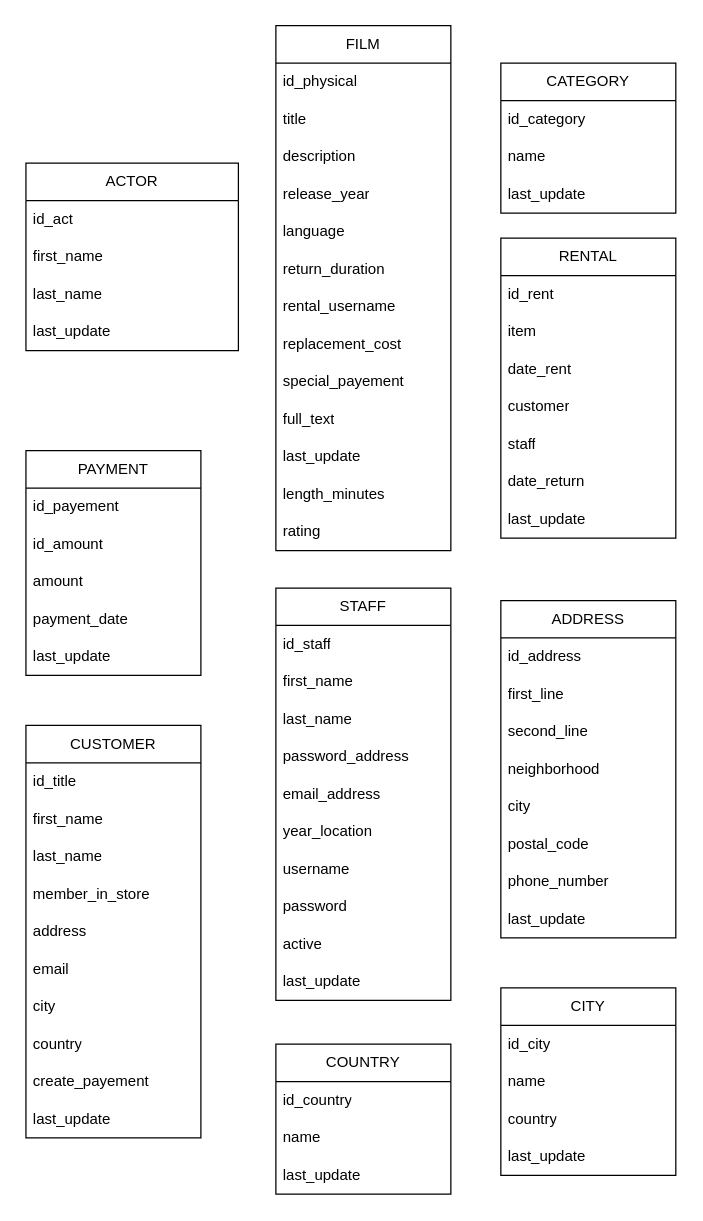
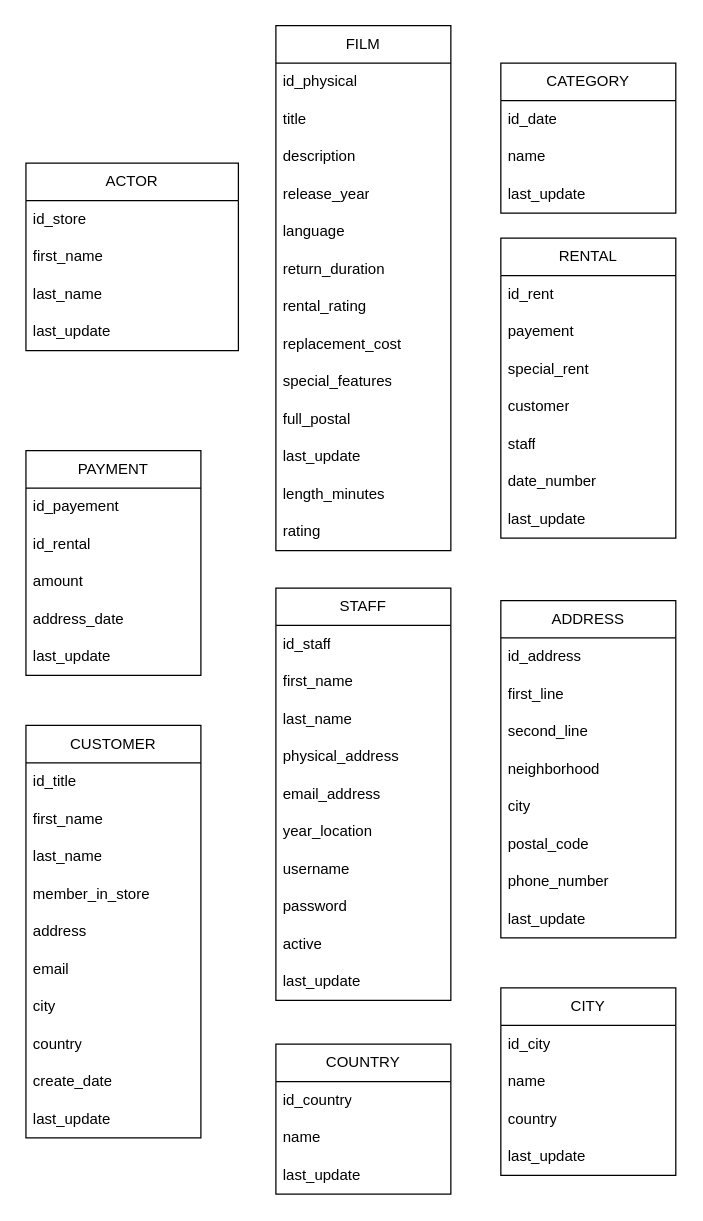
- <mxCell id="22" value="id_category" style="text;strokeColor=none;fillColor=none;align=left;verticalAlign=middle;spacingLeft=4;spacingRight=4;overflow=hidden;points=[[0,0.5],[1,0.5]];portConstraint=eastwest;rotatable=0;whiteSpace=wrap;html=1;" vertex="1" parent="21"><mxGeometry y="30" width="140" height="30" as="geometry" /></mxCell>
+ <mxCell id="22" value="id_date" style="text;strokeColor=none;fillColor=none;align=left;verticalAlign=middle;spacingLeft=4;spacingRight=4;overflow=hidden;points=[[0,0.5],[1,0.5]];portConstraint=eastwest;rotatable=0;whiteSpace=wrap;html=1;" vertex="1" parent="21"><mxGeometry y="30" width="140" height="30" as="geometry" /></mxCell>
- <mxCell id="3" value="id_act" style="text;strokeColor=none;fillColor=none;align=left;verticalAlign=middle;spacingLeft=4;spacingRight=4;overflow=hidden;points=[[0,0.5],[1,0.5]];portConstraint=eastwest;rotatable=0;whiteSpace=wrap;html=1;" vertex="1" parent="2"><mxGeometry y="30" width="170" height="30" as="geometry" /></mxCell>
+ <mxCell id="3" value="id_store" style="text;strokeColor=none;fillColor=none;align=left;verticalAlign=middle;spacingLeft=4;spacingRight=4;overflow=hidden;points=[[0,0.5],[1,0.5]];portConstraint=eastwest;rotatable=0;whiteSpace=wrap;html=1;" vertex="1" parent="2"><mxGeometry y="30" width="170" height="30" as="geometry" /></mxCell>
- <mxCell id="14" value="rental_username" style="text;strokeColor=none;fillColor=none;align=left;verticalAlign=middle;spacingLeft=4;spacingRight=4;overflow=hidden;points=[[0,0.5],[1,0.5]];portConstraint=eastwest;rotatable=0;whiteSpace=wrap;html=1;" vertex="1" parent="7"><mxGeometry y="210" width="140" height="30" as="geometry" /></mxCell>
+ <mxCell id="14" value="rental_rating" style="text;strokeColor=none;fillColor=none;align=left;verticalAlign=middle;spacingLeft=4;spacingRight=4;overflow=hidden;points=[[0,0.5],[1,0.5]];portConstraint=eastwest;rotatable=0;whiteSpace=wrap;html=1;" vertex="1" parent="7"><mxGeometry y="210" width="140" height="30" as="geometry" /></mxCell>
- <mxCell id="27" value="item" style="text;strokeColor=none;fillColor=none;align=left;verticalAlign=middle;spacingLeft=4;spacingRight=4;overflow=hidden;points=[[0,0.5],[1,0.5]];portConstraint=eastwest;rotatable=0;whiteSpace=wrap;html=1;" vertex="1" parent="25"><mxGeometry y="60" width="140" height="30" as="geometry" /></mxCell>
+ <mxCell id="27" value="payement" style="text;strokeColor=none;fillColor=none;align=left;verticalAlign=middle;spacingLeft=4;spacingRight=4;overflow=hidden;points=[[0,0.5],[1,0.5]];portConstraint=eastwest;rotatable=0;whiteSpace=wrap;html=1;" vertex="1" parent="25"><mxGeometry y="60" width="140" height="30" as="geometry" /></mxCell>
- <mxCell id="28" value="date_rent" style="text;strokeColor=none;fillColor=none;align=left;verticalAlign=middle;spacingLeft=4;spacingRight=4;overflow=hidden;points=[[0,0.5],[1,0.5]];portConstraint=eastwest;rotatable=0;whiteSpace=wrap;html=1;" vertex="1" parent="25"><mxGeometry y="90" width="140" height="30" as="geometry" /></mxCell>
+ <mxCell id="28" value="special_rent" style="text;strokeColor=none;fillColor=none;align=left;verticalAlign=middle;spacingLeft=4;spacingRight=4;overflow=hidden;points=[[0,0.5],[1,0.5]];portConstraint=eastwest;rotatable=0;whiteSpace=wrap;html=1;" vertex="1" parent="25"><mxGeometry y="90" width="140" height="30" as="geometry" /></mxCell>
- <mxCell id="16" value="special_payement" style="text;strokeColor=none;fillColor=none;align=left;verticalAlign=middle;spacingLeft=4;spacingRight=4;overflow=hidden;points=[[0,0.5],[1,0.5]];portConstraint=eastwest;rotatable=0;whiteSpace=wrap;html=1;" vertex="1" parent="7"><mxGeometry y="270" width="140" height="30" as="geometry" /></mxCell>
+ <mxCell id="16" value="special_features" style="text;strokeColor=none;fillColor=none;align=left;verticalAlign=middle;spacingLeft=4;spacingRight=4;overflow=hidden;points=[[0,0.5],[1,0.5]];portConstraint=eastwest;rotatable=0;whiteSpace=wrap;html=1;" vertex="1" parent="7"><mxGeometry y="270" width="140" height="30" as="geometry" /></mxCell>
- <mxCell id="17" value="full_text" style="text;strokeColor=none;fillColor=none;align=left;verticalAlign=middle;spacingLeft=4;spacingRight=4;overflow=hidden;points=[[0,0.5],[1,0.5]];portConstraint=eastwest;rotatable=0;whiteSpace=wrap;html=1;" vertex="1" parent="7"><mxGeometry y="300" width="140" height="30" as="geometry" /></mxCell>
+ <mxCell id="17" value="full_postal" style="text;strokeColor=none;fillColor=none;align=left;verticalAlign=middle;spacingLeft=4;spacingRight=4;overflow=hidden;points=[[0,0.5],[1,0.5]];portConstraint=eastwest;rotatable=0;whiteSpace=wrap;html=1;" vertex="1" parent="7"><mxGeometry y="300" width="140" height="30" as="geometry" /></mxCell>
- <mxCell id="31" value="date_return" style="text;strokeColor=none;fillColor=none;align=left;verticalAlign=middle;spacingLeft=4;spacingRight=4;overflow=hidden;points=[[0,0.5],[1,0.5]];portConstraint=eastwest;rotatable=0;whiteSpace=wrap;html=1;" vertex="1" parent="25"><mxGeometry y="180" width="140" height="30" as="geometry" /></mxCell>
+ <mxCell id="31" value="date_number" style="text;strokeColor=none;fillColor=none;align=left;verticalAlign=middle;spacingLeft=4;spacingRight=4;overflow=hidden;points=[[0,0.5],[1,0.5]];portConstraint=eastwest;rotatable=0;whiteSpace=wrap;html=1;" vertex="1" parent="25"><mxGeometry y="180" width="140" height="30" as="geometry" /></mxCell>
- <mxCell id="35" value="id_amount" style="text;strokeColor=none;fillColor=none;align=left;verticalAlign=middle;spacingLeft=4;spacingRight=4;overflow=hidden;points=[[0,0.5],[1,0.5]];portConstraint=eastwest;rotatable=0;whiteSpace=wrap;html=1;" vertex="1" parent="33"><mxGeometry y="60" width="140" height="30" as="geometry" /></mxCell>
+ <mxCell id="35" value="id_rental" style="text;strokeColor=none;fillColor=none;align=left;verticalAlign=middle;spacingLeft=4;spacingRight=4;overflow=hidden;points=[[0,0.5],[1,0.5]];portConstraint=eastwest;rotatable=0;whiteSpace=wrap;html=1;" vertex="1" parent="33"><mxGeometry y="60" width="140" height="30" as="geometry" /></mxCell>
- <mxCell id="37" value="payment_date" style="text;strokeColor=none;fillColor=none;align=left;verticalAlign=middle;spacingLeft=4;spacingRight=4;overflow=hidden;points=[[0,0.5],[1,0.5]];portConstraint=eastwest;rotatable=0;whiteSpace=wrap;html=1;" vertex="1" parent="33"><mxGeometry y="120" width="140" height="30" as="geometry" /></mxCell>
+ <mxCell id="37" value="address_date" style="text;strokeColor=none;fillColor=none;align=left;verticalAlign=middle;spacingLeft=4;spacingRight=4;overflow=hidden;points=[[0,0.5],[1,0.5]];portConstraint=eastwest;rotatable=0;whiteSpace=wrap;html=1;" vertex="1" parent="33"><mxGeometry y="120" width="140" height="30" as="geometry" /></mxCell>
- <mxCell id="43" value="password_address" style="text;strokeColor=none;fillColor=none;align=left;verticalAlign=middle;spacingLeft=4;spacingRight=4;overflow=hidden;points=[[0,0.5],[1,0.5]];portConstraint=eastwest;rotatable=0;whiteSpace=wrap;html=1;" vertex="1" parent="39"><mxGeometry y="120" width="140" height="30" as="geometry" /></mxCell>
+ <mxCell id="43" value="physical_address" style="text;strokeColor=none;fillColor=none;align=left;verticalAlign=middle;spacingLeft=4;spacingRight=4;overflow=hidden;points=[[0,0.5],[1,0.5]];portConstraint=eastwest;rotatable=0;whiteSpace=wrap;html=1;" vertex="1" parent="39"><mxGeometry y="120" width="140" height="30" as="geometry" /></mxCell>
- <mxCell id="59" value="create_payement" style="text;strokeColor=none;fillColor=none;align=left;verticalAlign=middle;spacingLeft=4;spacingRight=4;overflow=hidden;points=[[0,0.5],[1,0.5]];portConstraint=eastwest;rotatable=0;whiteSpace=wrap;html=1;" vertex="1" parent="50"><mxGeometry y="270" width="140" height="30" as="geometry" /></mxCell>
+ <mxCell id="59" value="create_date" style="text;strokeColor=none;fillColor=none;align=left;verticalAlign=middle;spacingLeft=4;spacingRight=4;overflow=hidden;points=[[0,0.5],[1,0.5]];portConstraint=eastwest;rotatable=0;whiteSpace=wrap;html=1;" vertex="1" parent="50"><mxGeometry y="270" width="140" height="30" as="geometry" /></mxCell>
